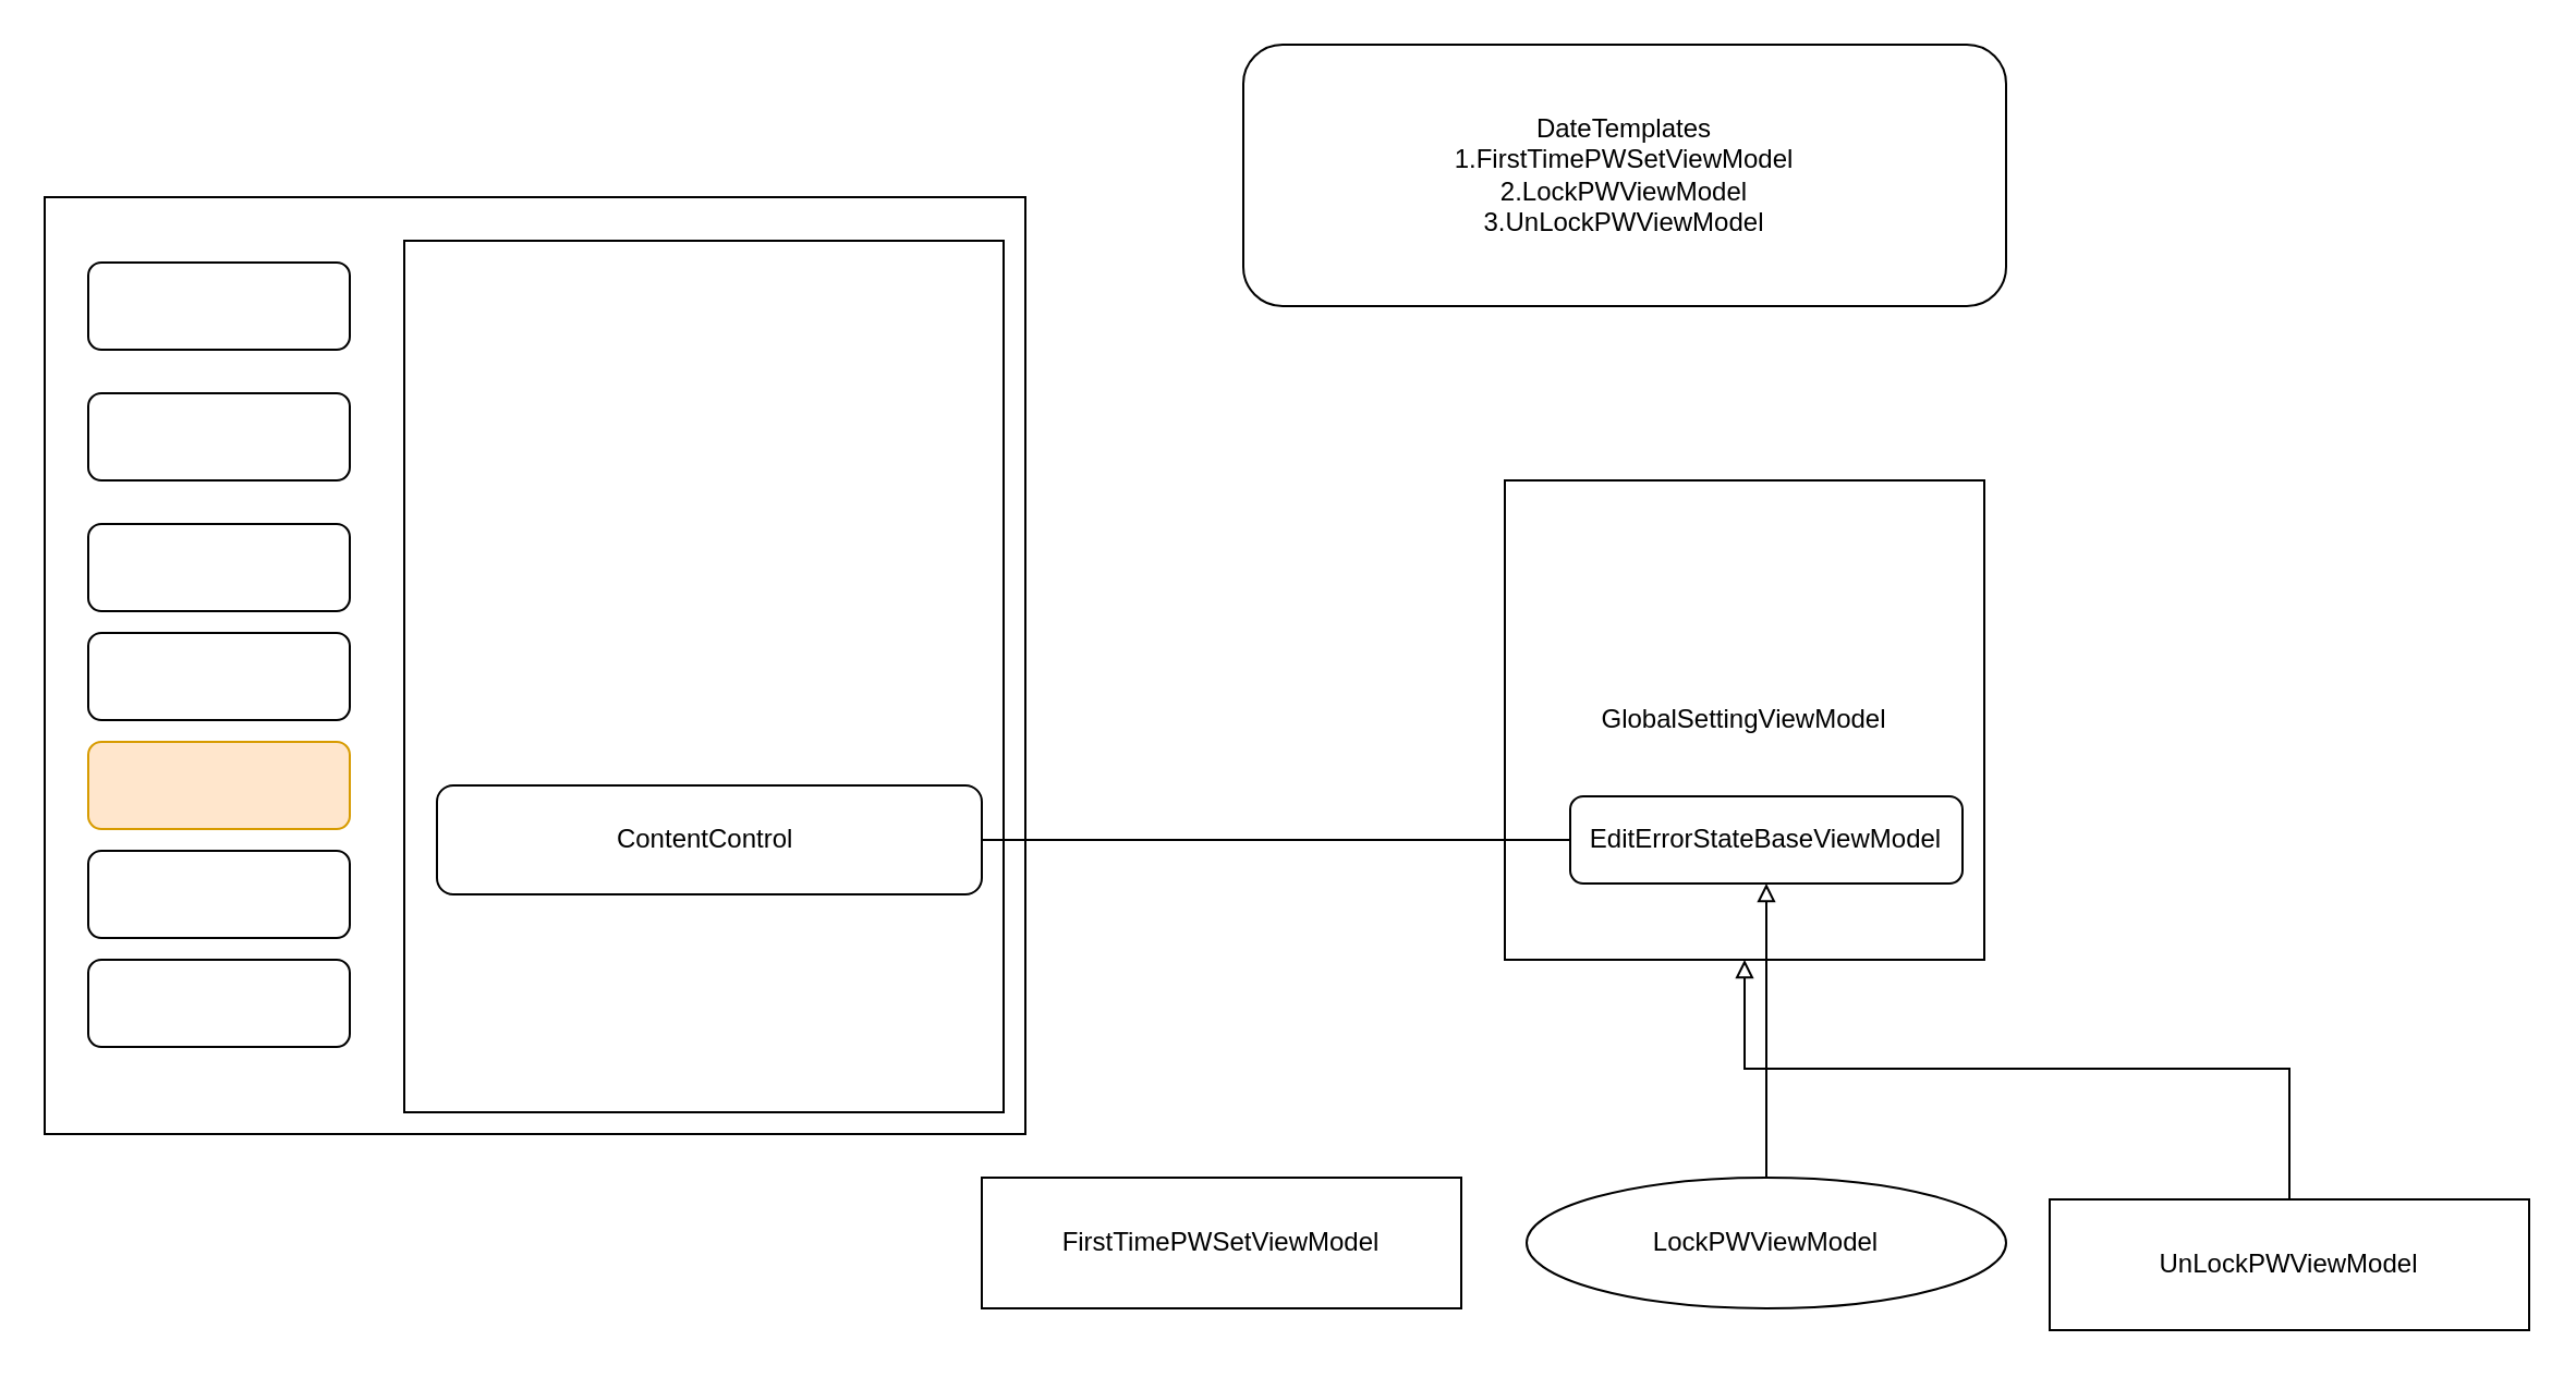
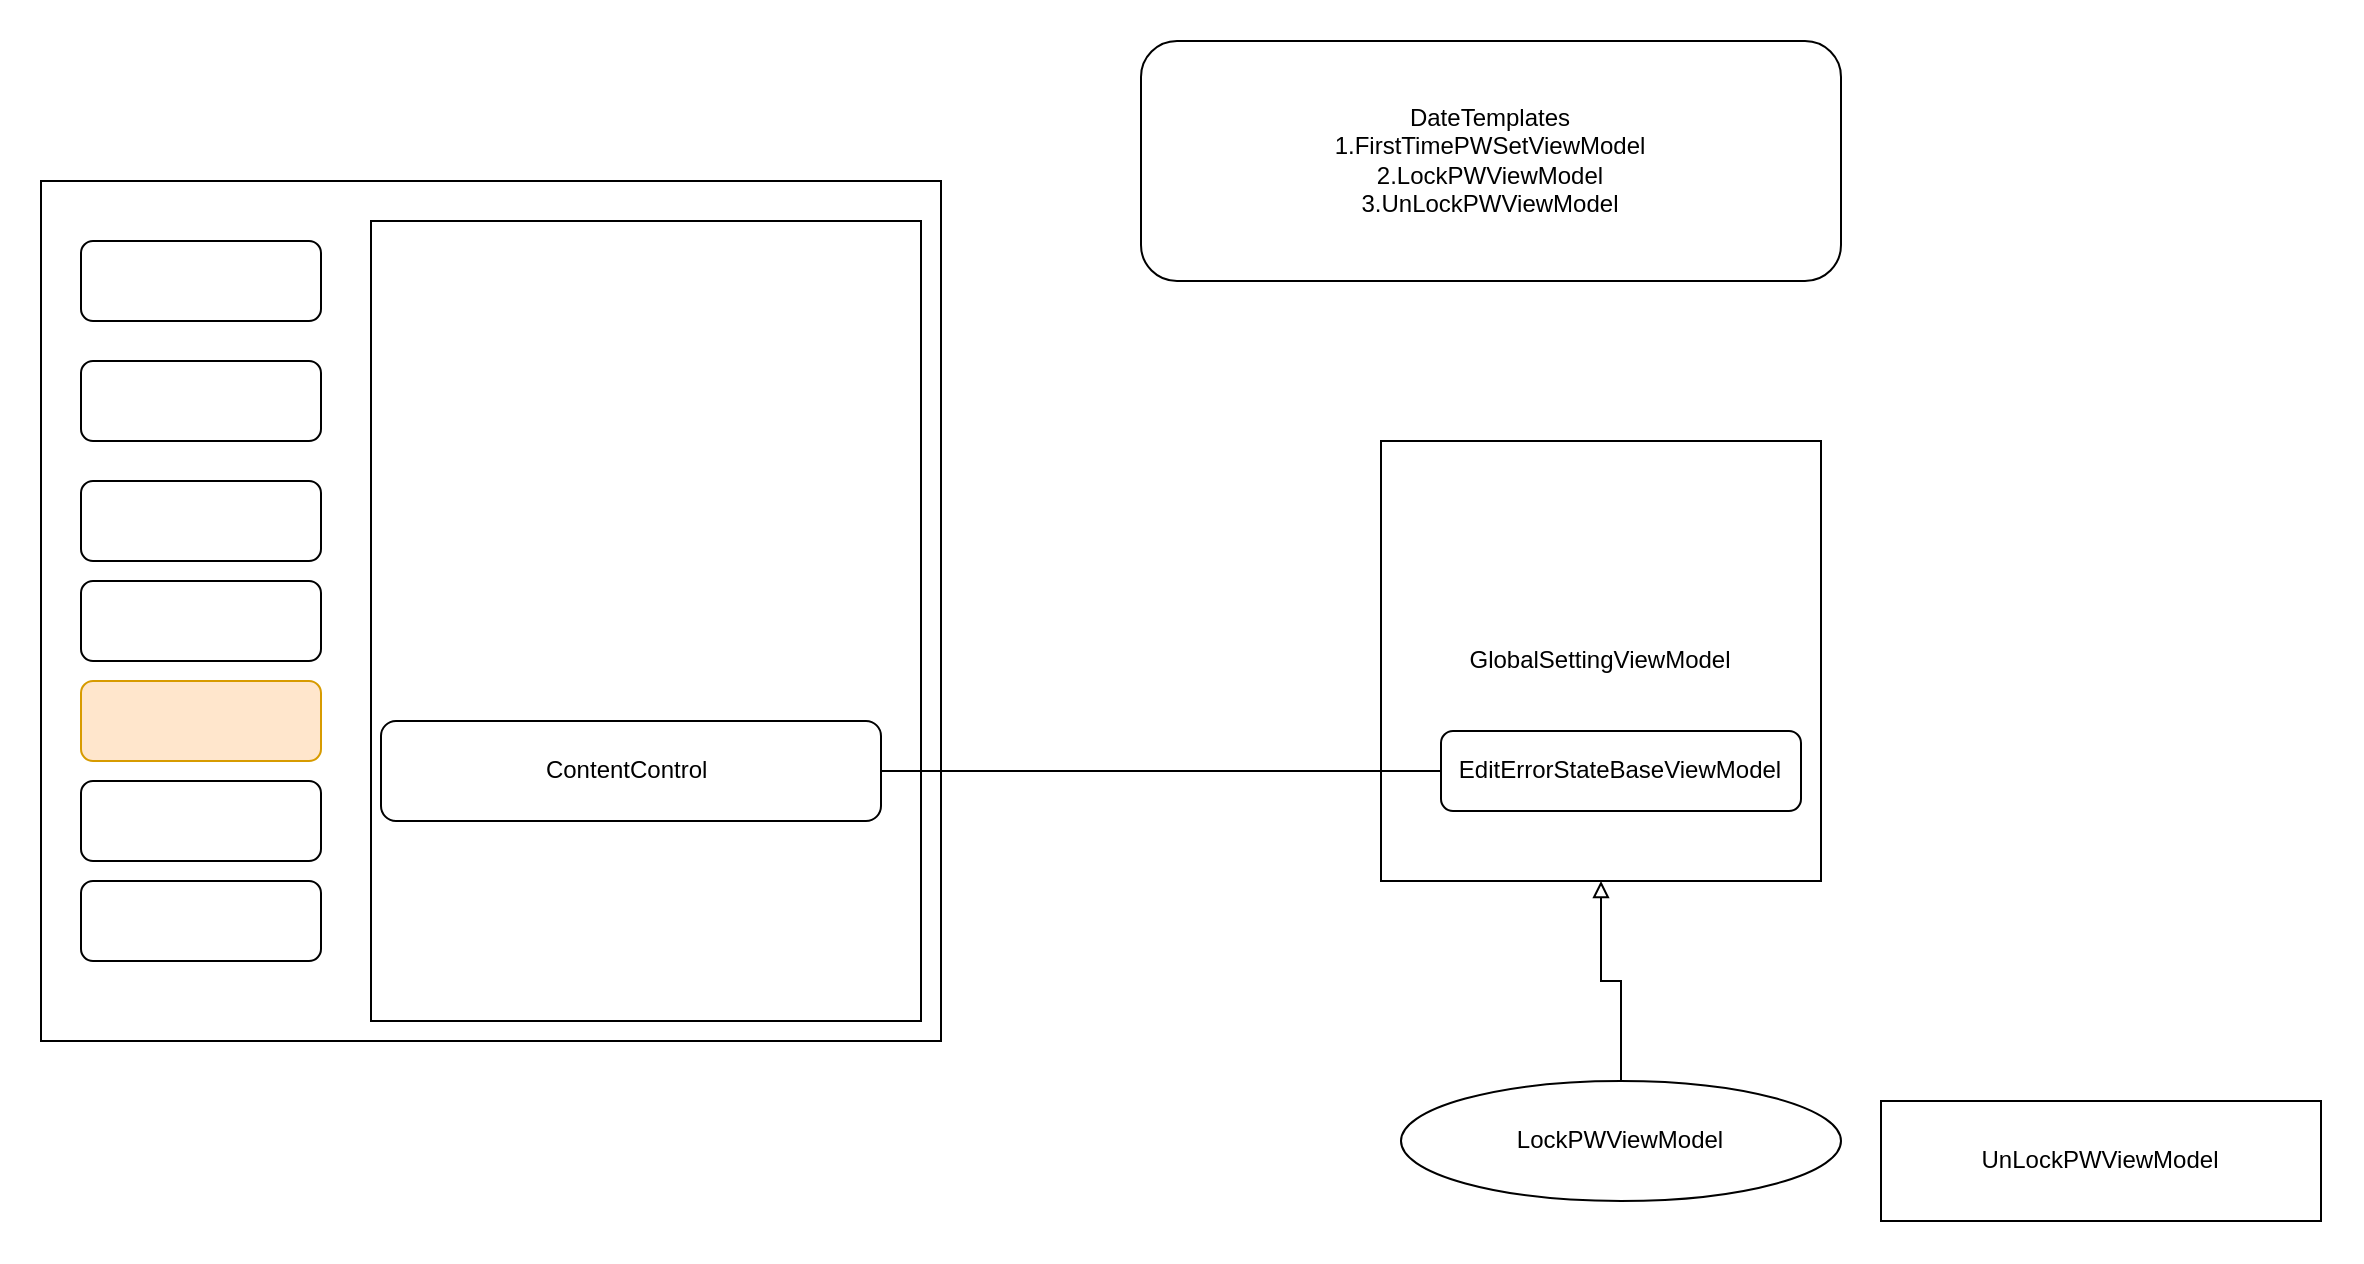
- <mxCell id="4" value="ContentControl&amp;nbsp;" style="rounded=1;whiteSpace=wrap;html=1;" vertex="1" parent="1"><mxGeometry x="200" y="360" width="250" height="50" as="geometry" /></mxCell>
+ <mxCell id="4" value="ContentControl&amp;nbsp;" style="rounded=1;whiteSpace=wrap;html=1;" vertex="1" parent="1"><mxGeometry x="190" y="360" width="250" height="50" as="geometry" /></mxCell>
- <mxCell id="12" style="edgeStyle=orthogonalEdgeStyle;rounded=0;orthogonalLoop=1;jettySize=auto;html=1;endArrow=block;endFill=0;" edge="1" parent="1" source="13" target="7"><mxGeometry relative="1" as="geometry"><Array as="points"><mxPoint x="1050" y="490" /><mxPoint x="810" y="490" /></Array></mxGeometry></mxCell>
- <mxCell id="9" value="FirstTimePWSetViewModel" style="rounded=0;whiteSpace=wrap;html=1;" vertex="1" parent="1"><mxGeometry x="450" y="540" width="220" height="60" as="geometry" /></mxCell>
